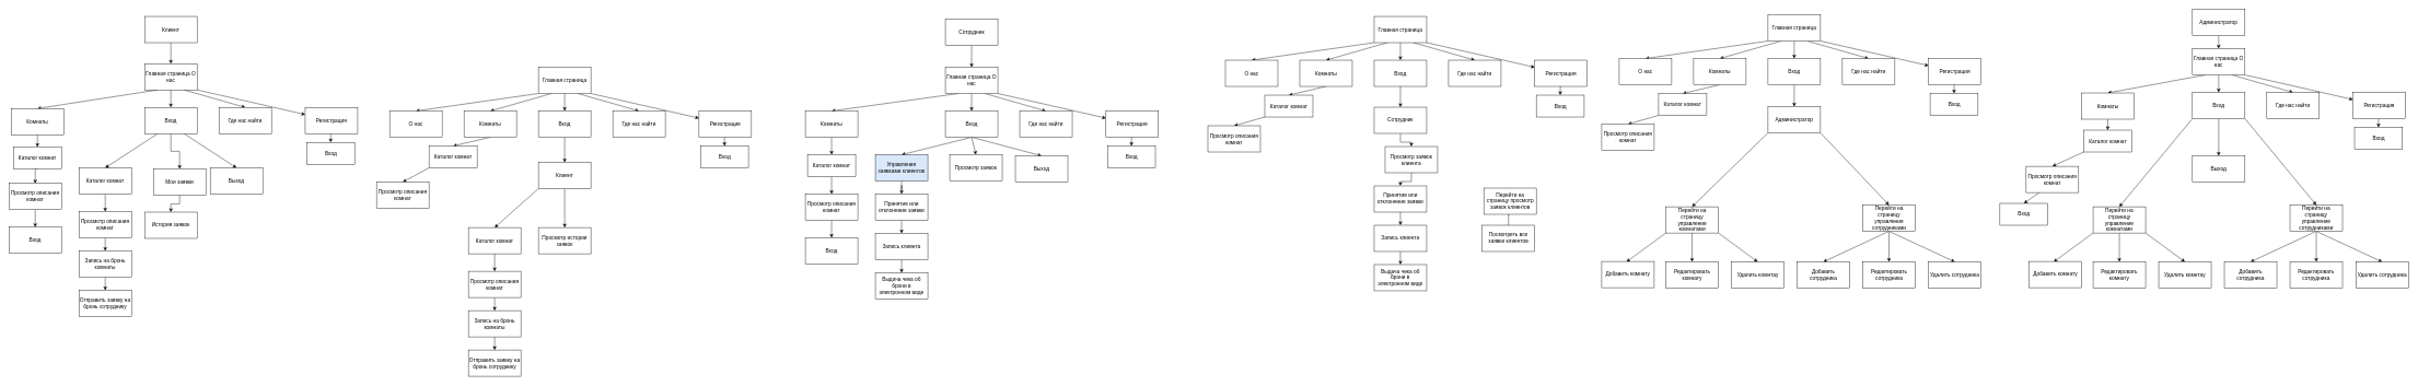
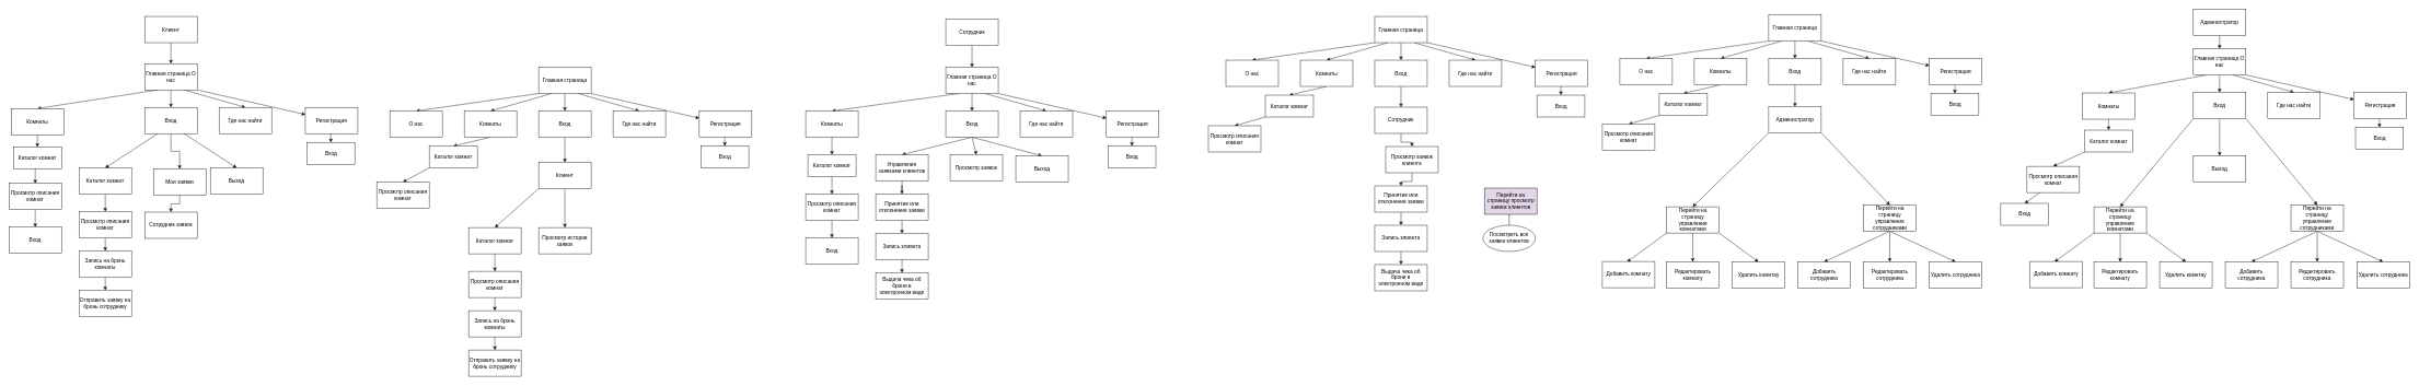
- <mxCell id="29" value="Управления заявками клиентов" style="rounded=0;whiteSpace=wrap;html=1;fillColor=#dae8fc;" parent="1" vertex="1"><mxGeometry x="2000" y="353" width="120" height="60" as="geometry" /></mxCell>
+ <mxCell id="29" value="Управления заявками клиентов" style="rounded=0;whiteSpace=wrap;html=1;" parent="1" vertex="1"><mxGeometry x="2000" y="353" width="120" height="60" as="geometry" /></mxCell>
- <mxCell id="69" value="Перейти на страницу просмотр заявок клиентов" style="rounded=0;whiteSpace=wrap;html=1;" parent="1" vertex="1"><mxGeometry x="3390.5" y="429.25" width="120" height="60" as="geometry" /></mxCell>
+ <mxCell id="69" value="Перейти на страницу просмотр заявок клиентов" style="rounded=0;whiteSpace=wrap;html=1;fillColor=#e1d5e7;" parent="1" vertex="1"><mxGeometry x="3390.5" y="429.25" width="120" height="60" as="geometry" /></mxCell>
- <mxCell id="189" value="История заявок" style="rounded=0;whiteSpace=wrap;html=1;" vertex="1" parent="1"><mxGeometry x="330" y="484.25" width="120" height="60" as="geometry" /></mxCell>
+ <mxCell id="189" value="Сотрудник заявок" style="rounded=0;whiteSpace=wrap;html=1;" vertex="1" parent="1"><mxGeometry x="330" y="484.25" width="120" height="60" as="geometry" /></mxCell>
- <mxCell id="78" value="Посмотреть все заявки клиентов" style="rounded=0;whiteSpace=wrap;html=1;" parent="1" vertex="1"><mxGeometry x="3387" y="514.25" width="120" height="60" as="geometry" /></mxCell>
+ <mxCell id="78" value="Посмотреть все заявки клиентов" style="ellipse;whiteSpace=wrap;html=1;" parent="1" vertex="1"><mxGeometry x="3387" y="514.25" width="120" height="60" as="geometry" /></mxCell>
